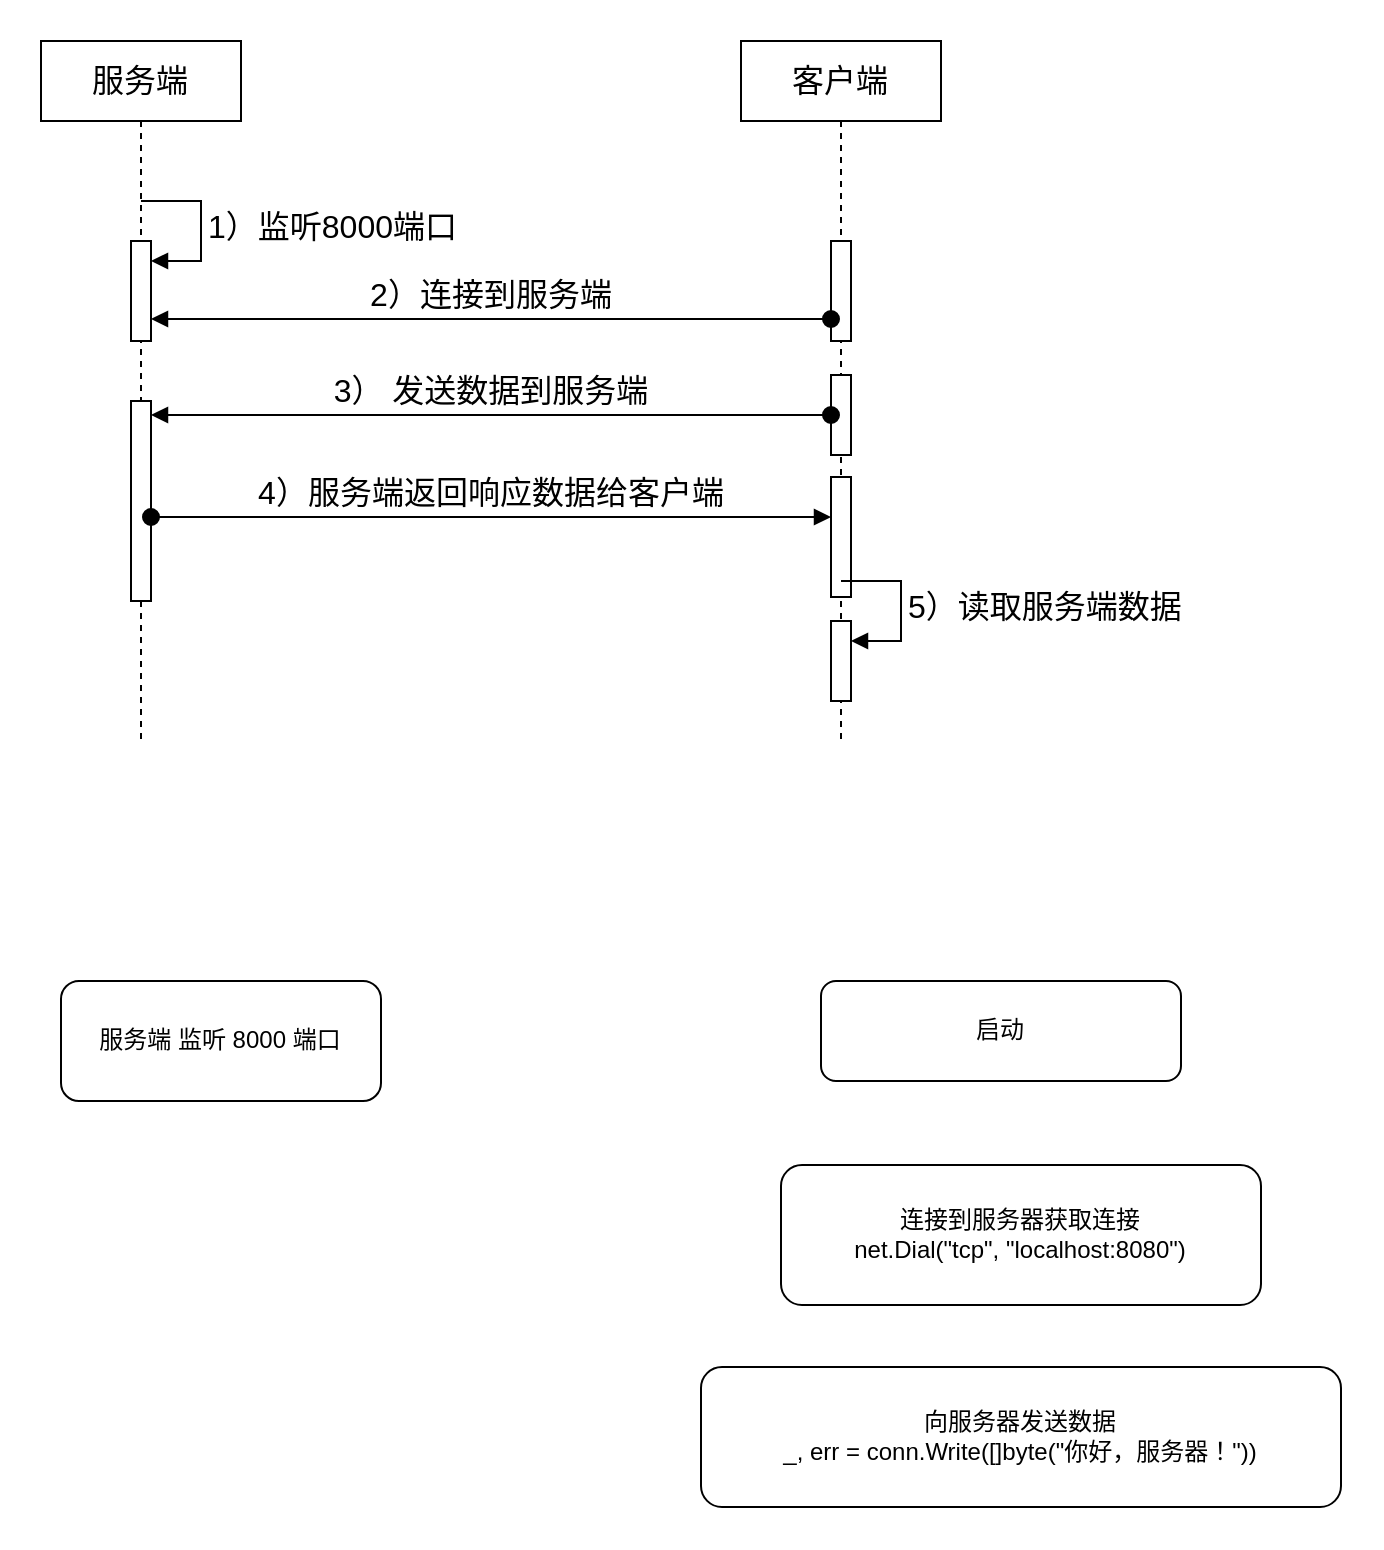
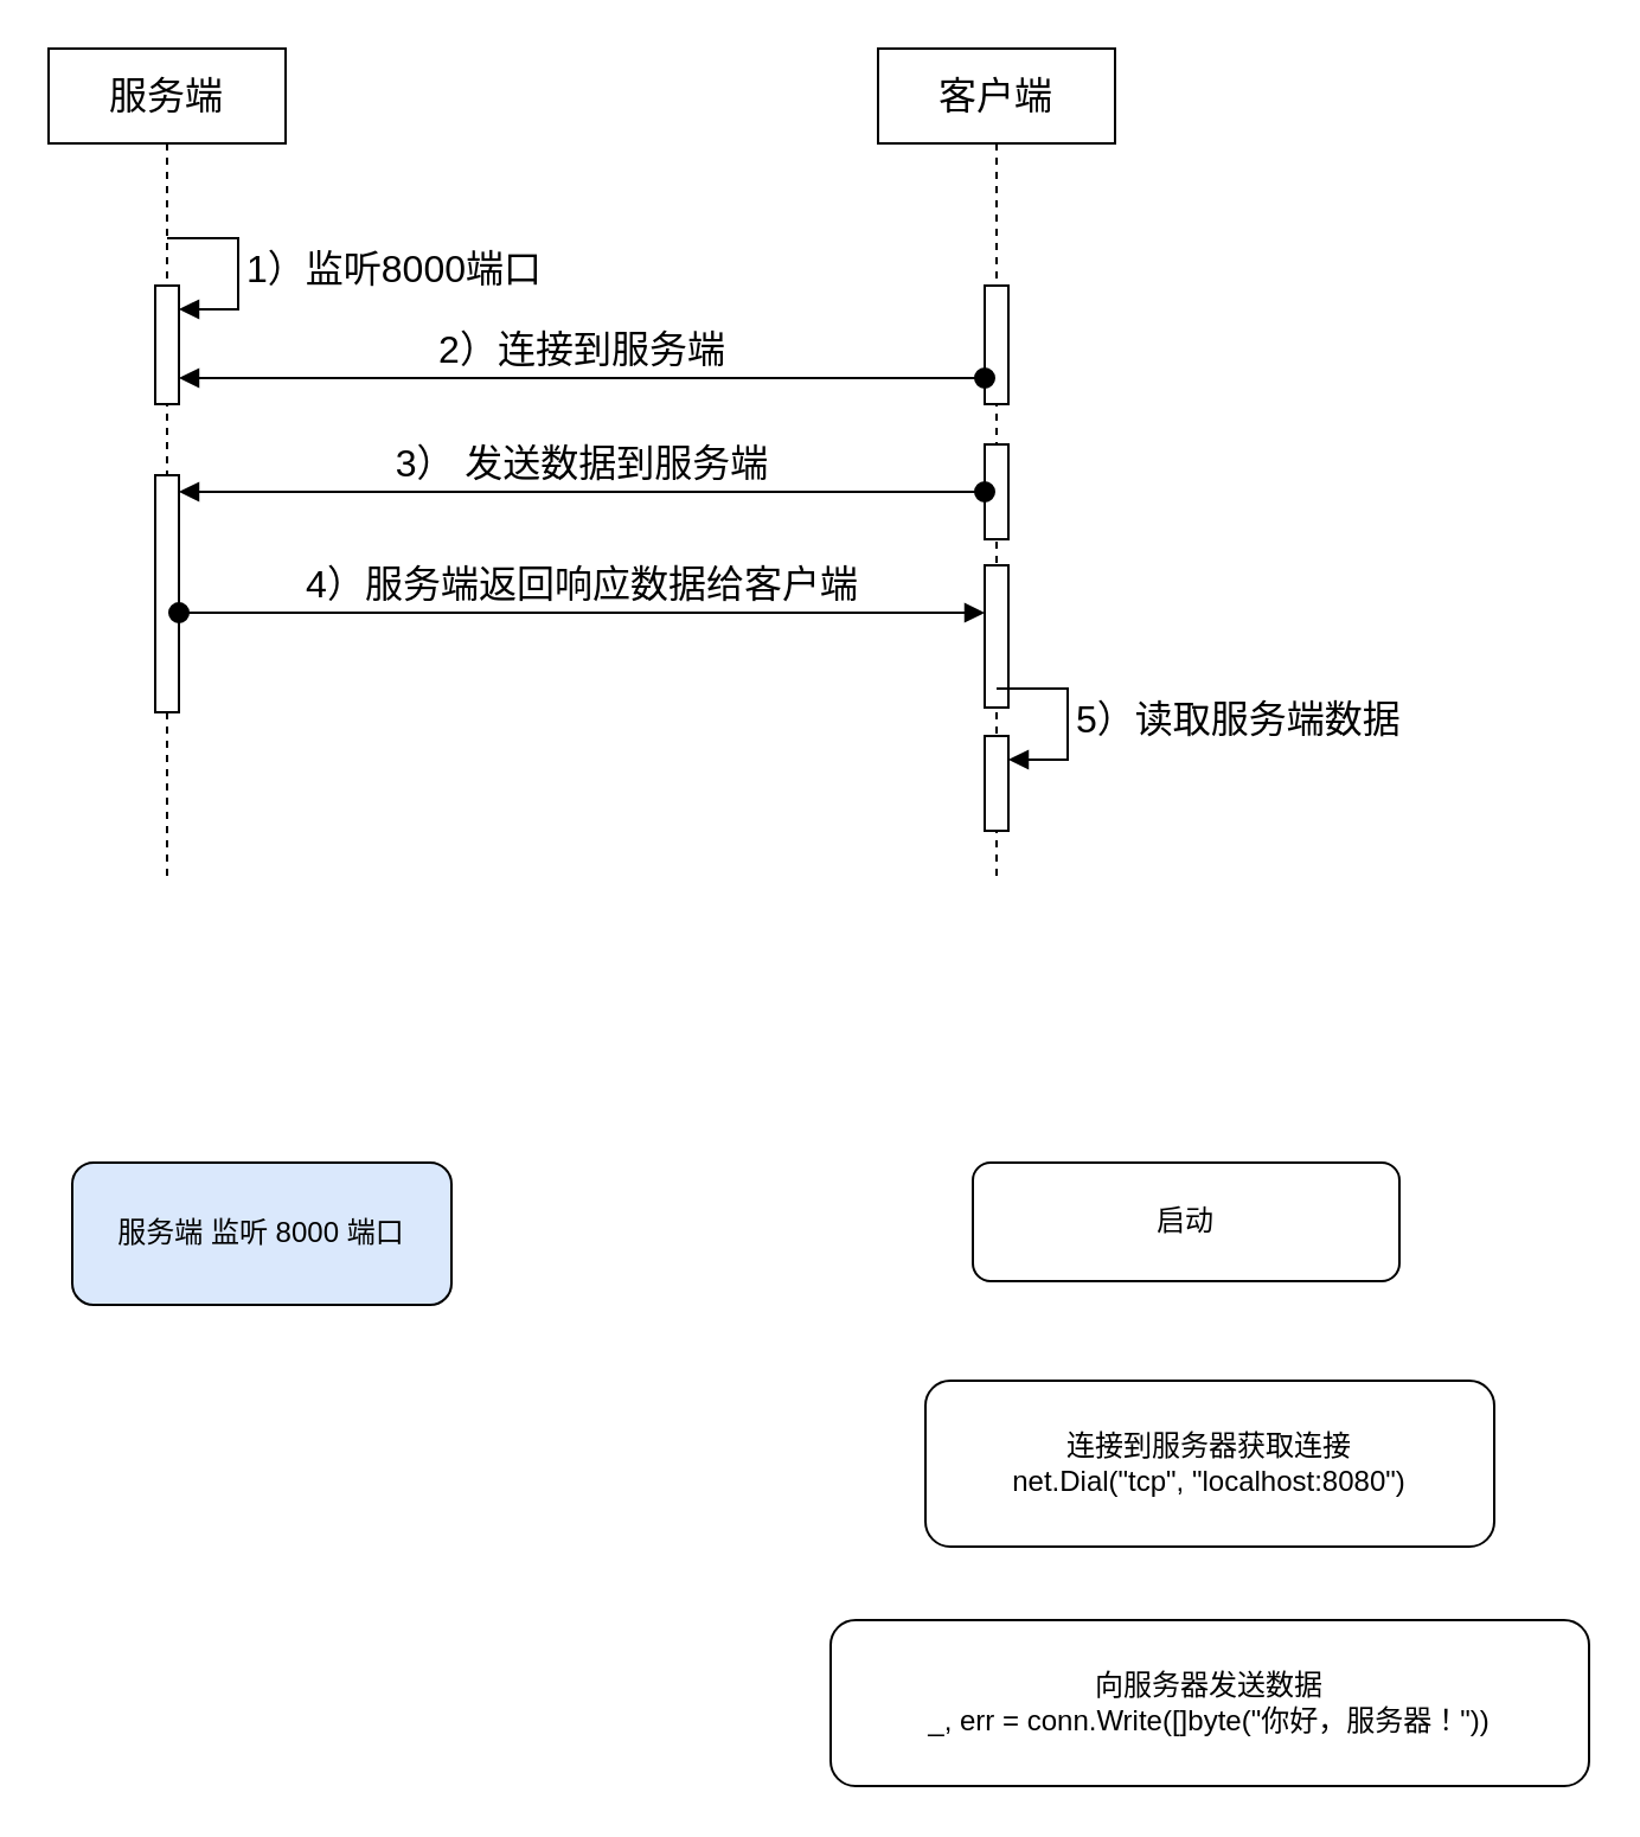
- <mxCell id="2" value="服务端 监听 8000 端口" style="rounded=1;whiteSpace=wrap;html=1;" parent="1" vertex="1"><mxGeometry x="30" y="490" width="160" height="60" as="geometry" /></mxCell>
+ <mxCell id="2" value="服务端 监听 8000 端口" style="rounded=1;whiteSpace=wrap;html=1;fillColor=#dae8fc;" parent="1" vertex="1"><mxGeometry x="30" y="490" width="160" height="60" as="geometry" /></mxCell>
